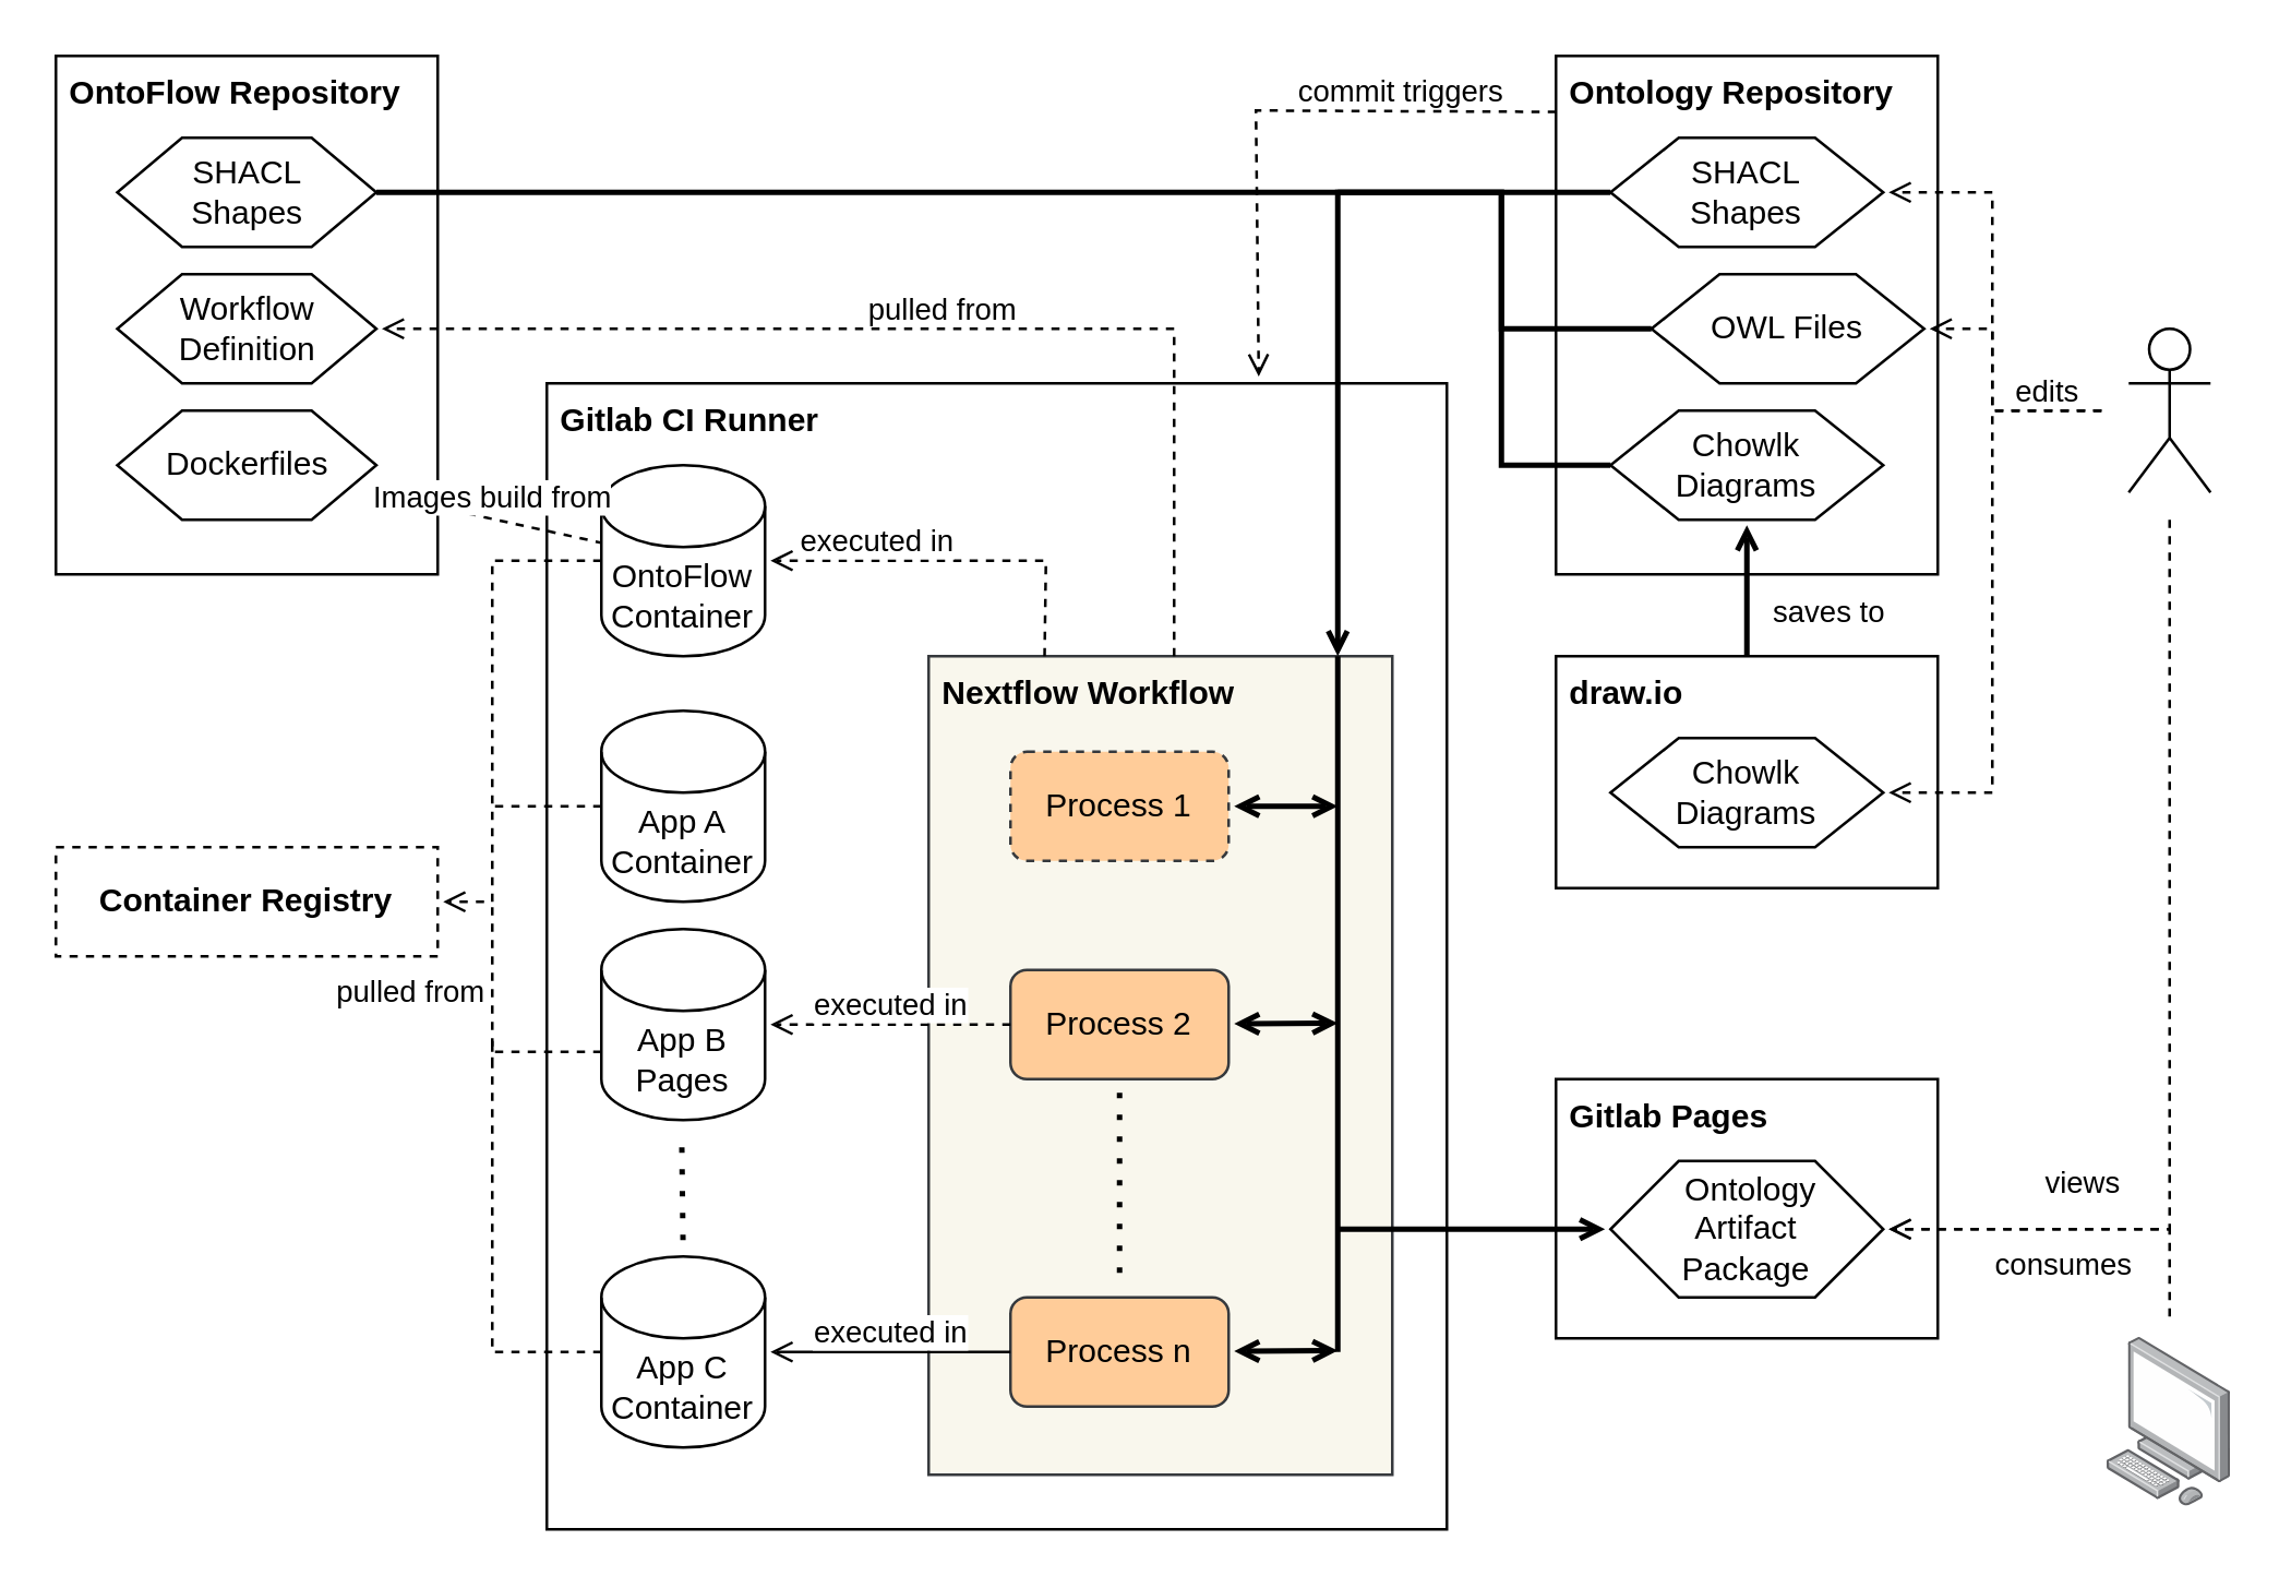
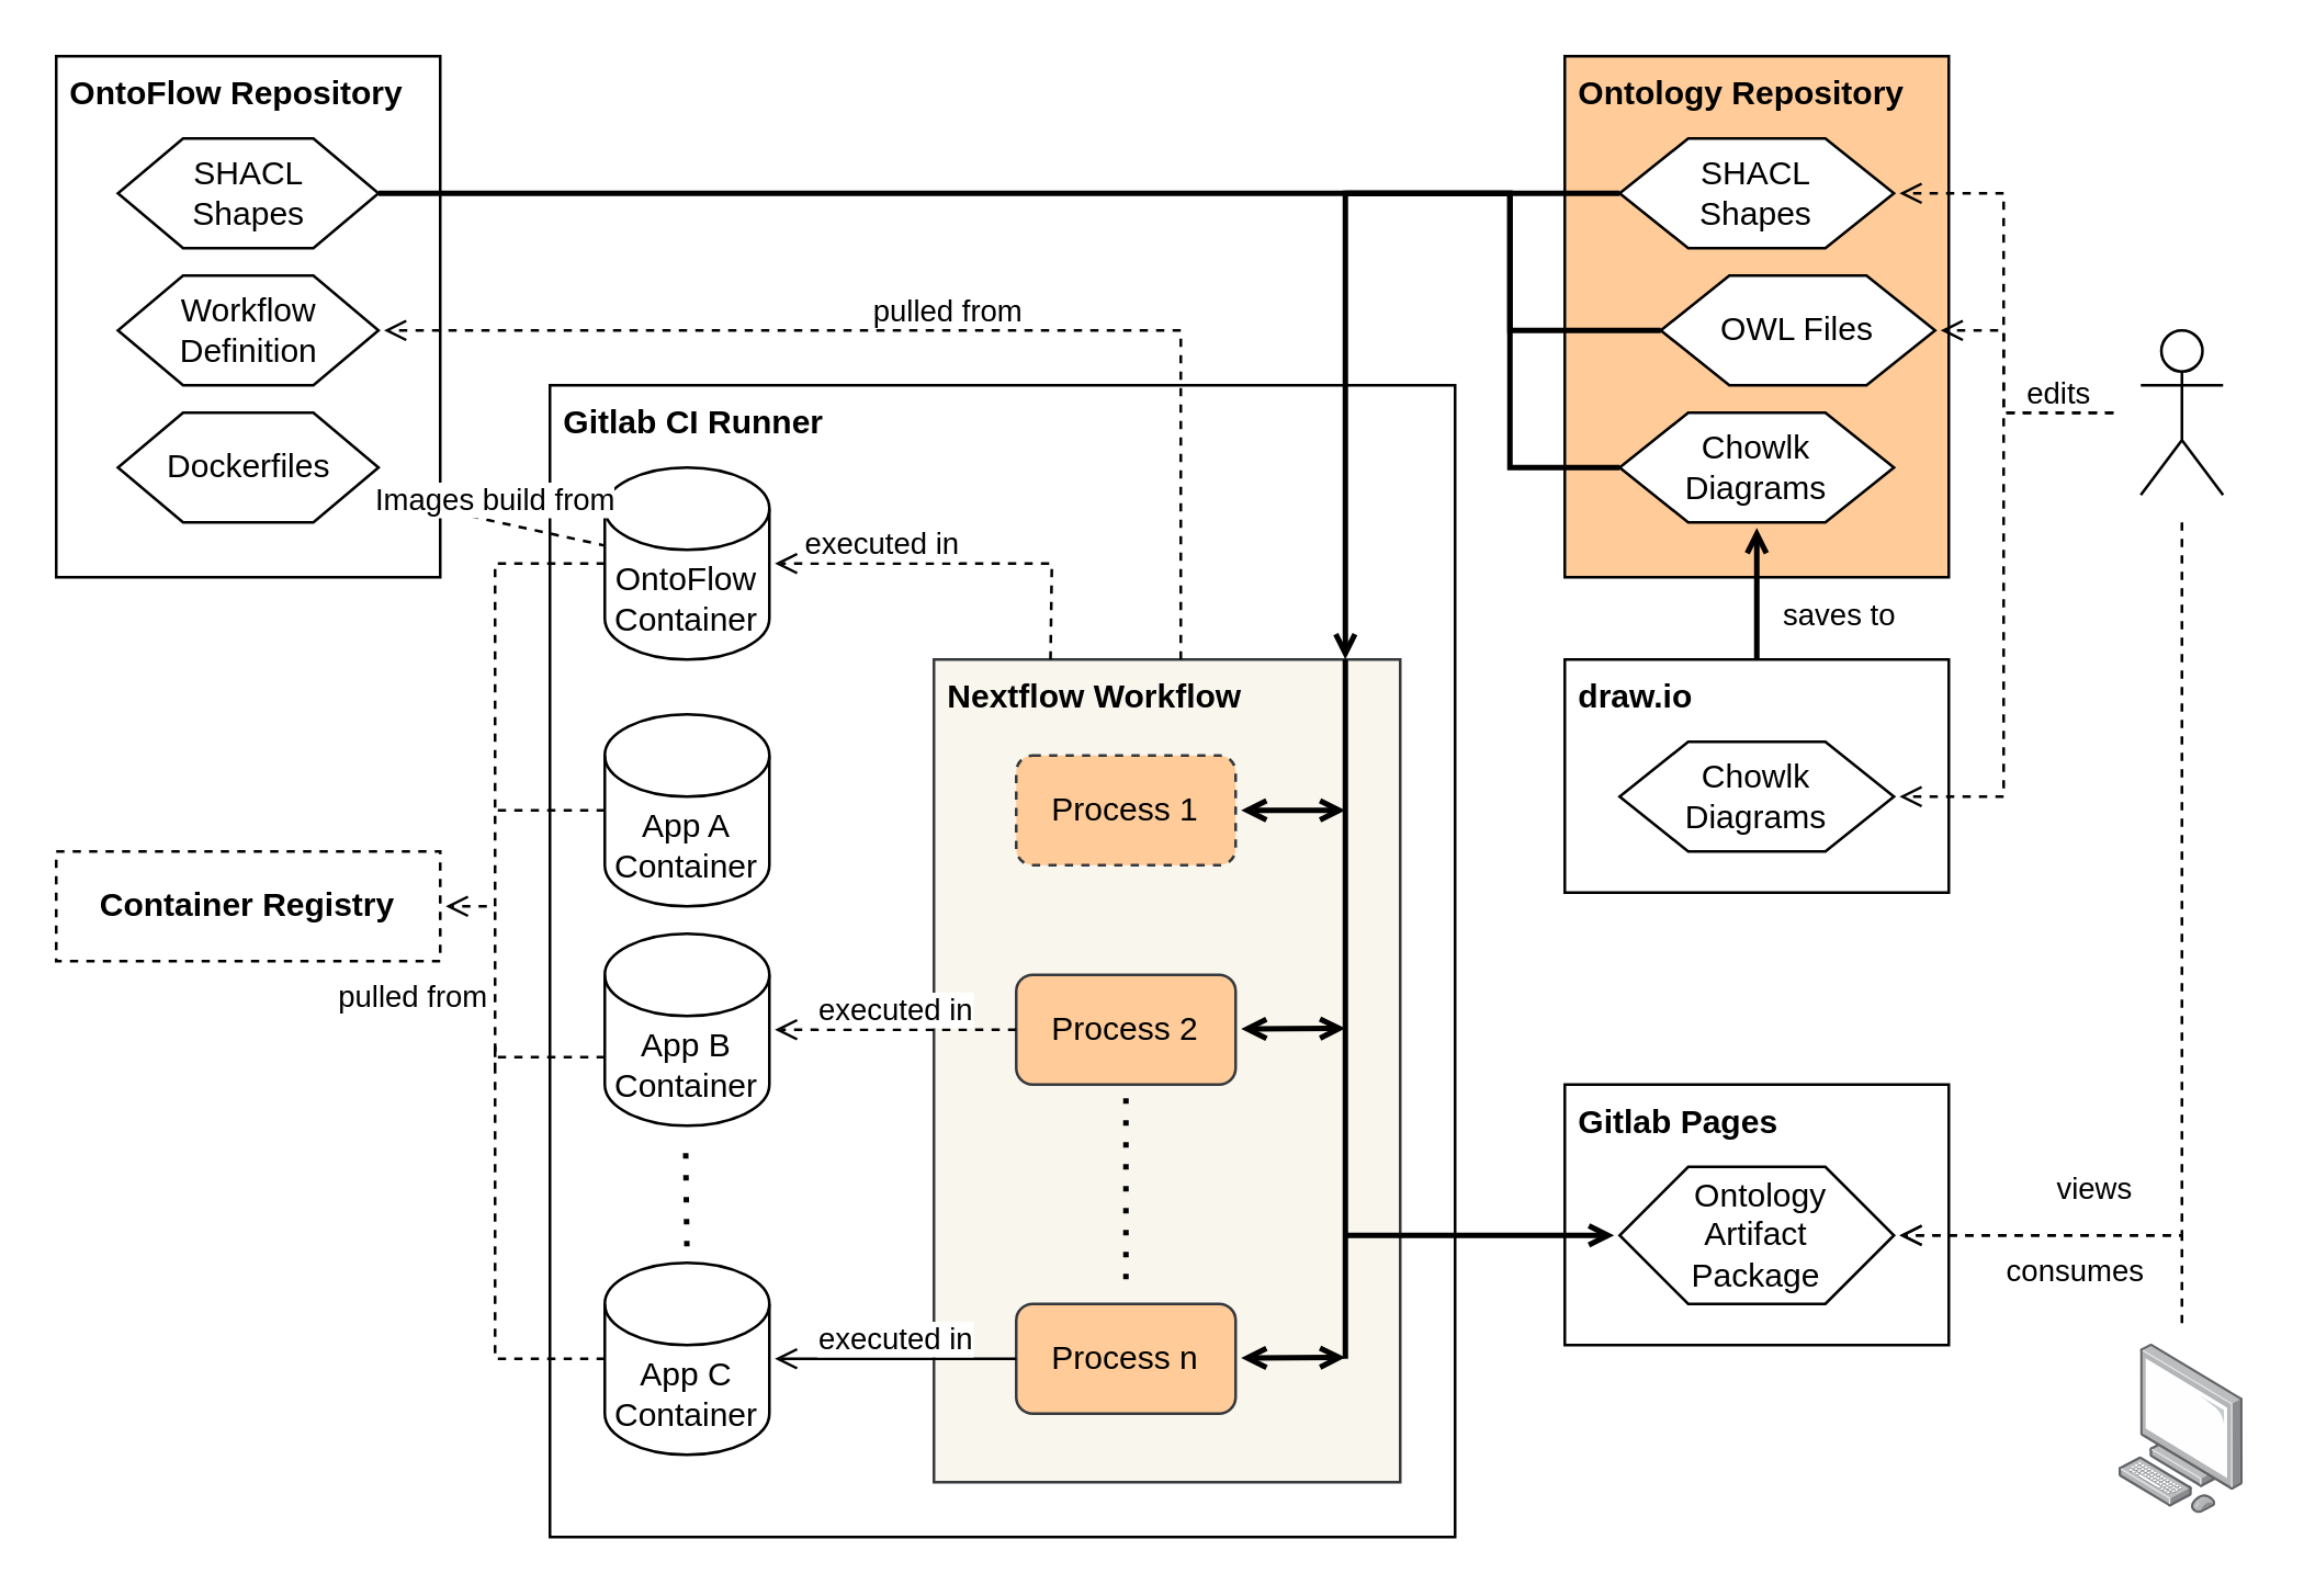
- <mxCell id="20" value="&amp;nbsp;Ontology Repository" style="rounded=0;whiteSpace=wrap;html=1;align=left;verticalAlign=top;container=0;fontStyle=1;sketch=0;" parent="1" vertex="1"><mxGeometry x="570" y="20" width="140" height="190" as="geometry" /></mxCell>
+ <mxCell id="20" value="&amp;nbsp;Ontology Repository" style="rounded=0;whiteSpace=wrap;html=1;align=left;verticalAlign=top;container=0;fontStyle=1;sketch=0;fillColor=#ffcc99;" parent="1" vertex="1"><mxGeometry x="570" y="20" width="140" height="190" as="geometry" /></mxCell>
- <mxCell id="48" value="commit triggers" style="endArrow=open;html=1;spacingBottom=15;dashed=1;endFill=0;rounded=0;exitX=0;exitY=0.108;exitDx=0;exitDy=0;exitPerimeter=0;sourcePerimeterSpacing=13;targetPerimeterSpacing=14;entryX=0.791;entryY=-0.006;entryDx=0;entryDy=0;entryPerimeter=0;sketch=0;shadow=0;" parent="1" source="20" edge="1" target="3"><mxGeometry x="-0.455" width="50" height="50" relative="1" as="geometry"><mxPoint x="392.5" y="250" as="sourcePoint" /><mxPoint x="460" y="130" as="targetPoint" /><mxPoint as="offset" /><Array as="points"><mxPoint x="460" y="40" /></Array></mxGeometry></mxCell>
- <mxCell id="8" value="App B&lt;br&gt;Pages" style="shape=cylinder3;whiteSpace=wrap;html=1;boundedLbl=1;backgroundOutline=1;size=15;sketch=0;" parent="1" vertex="1"><mxGeometry x="220" y="340" width="60" height="70" as="geometry" /></mxCell>
+ <mxCell id="8" value="App B&lt;br&gt;Container" style="shape=cylinder3;whiteSpace=wrap;html=1;boundedLbl=1;backgroundOutline=1;size=15;sketch=0;" parent="1" vertex="1"><mxGeometry x="220" y="340" width="60" height="70" as="geometry" /></mxCell>
